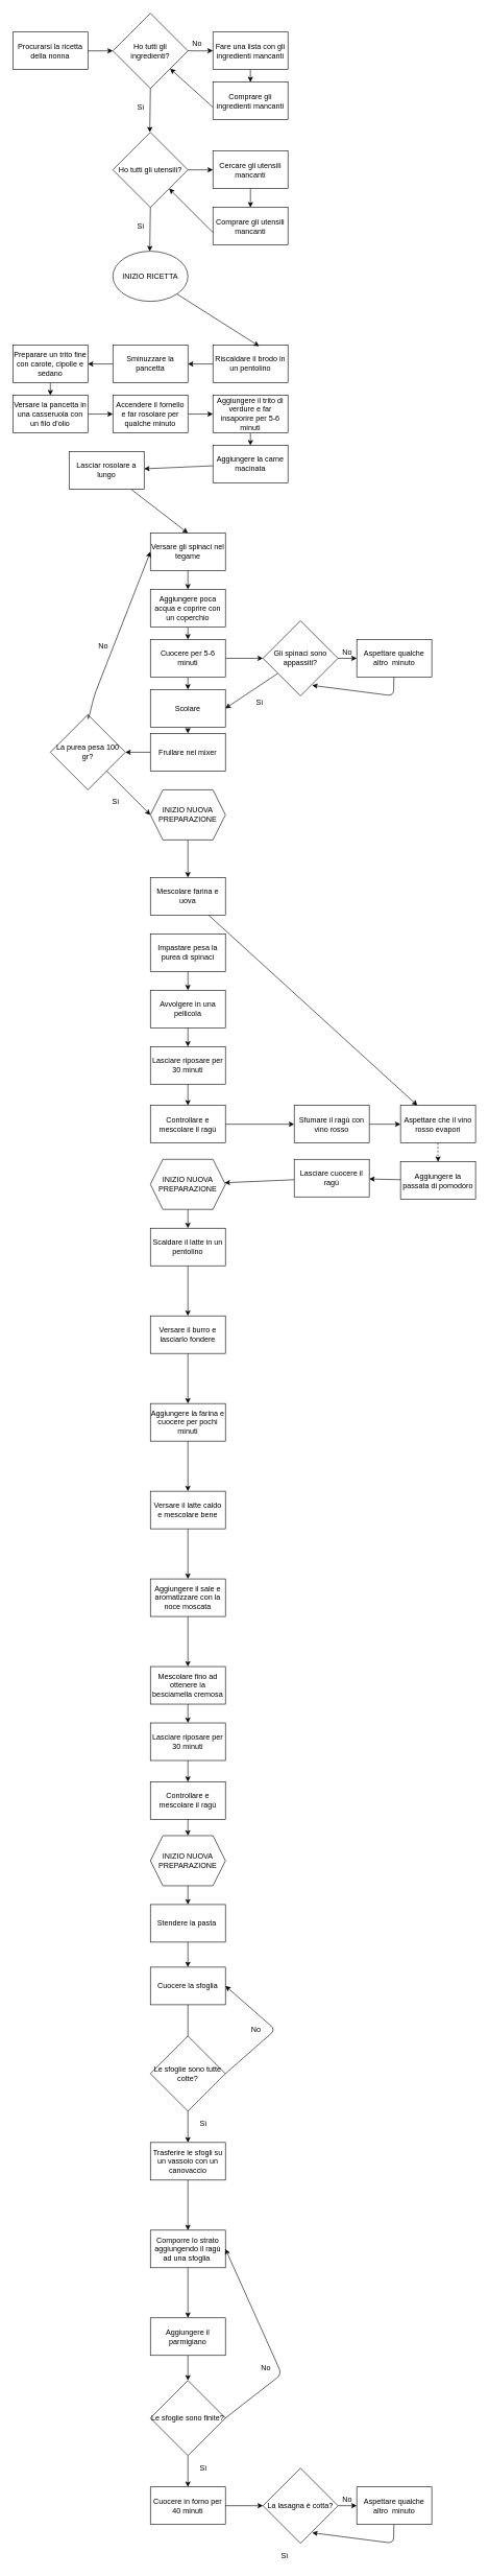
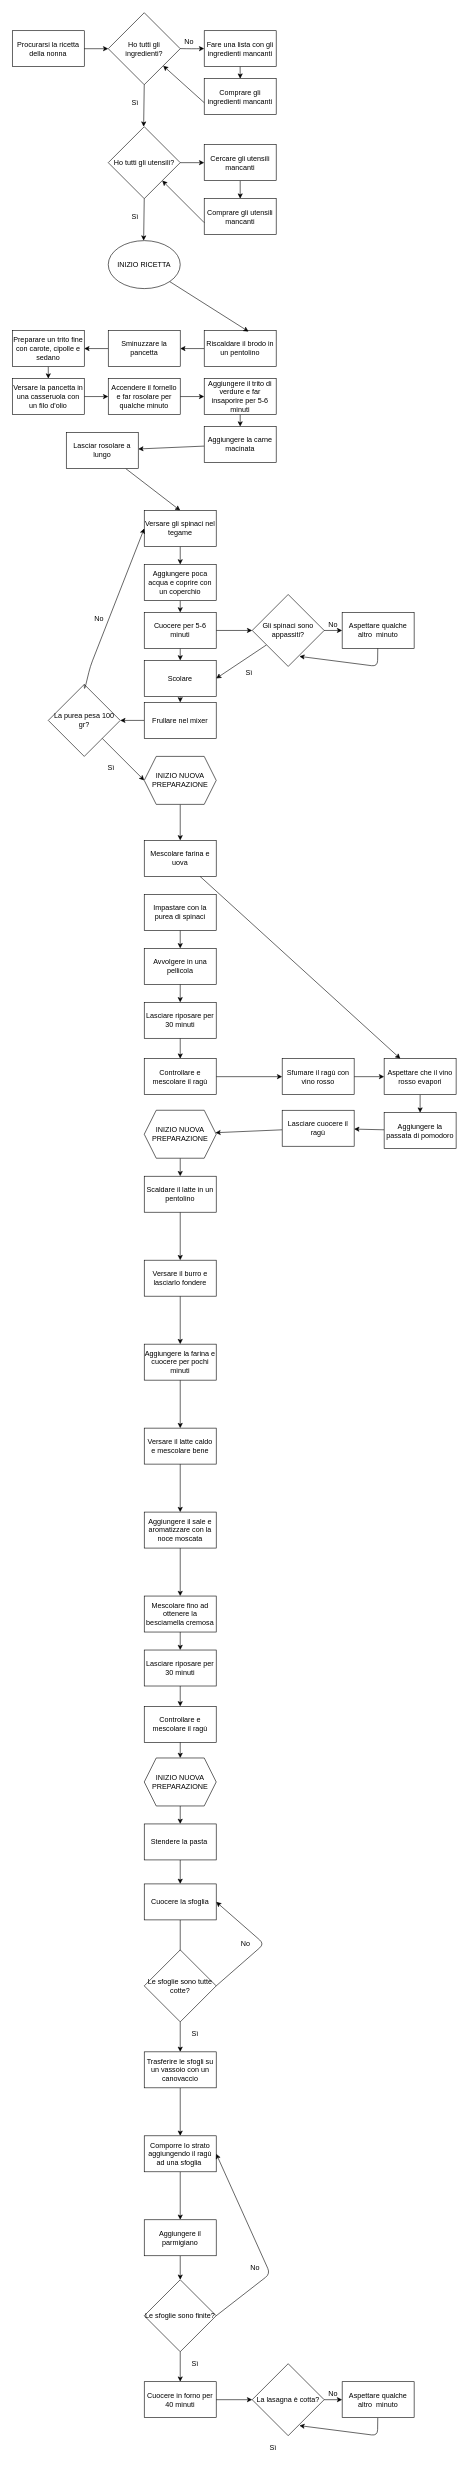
- <mxCell id="63" value="Impastare pesa la purea di spinaci" style="whiteSpace=wrap;html=1;rounded=0;" vertex="1" parent="1"><mxGeometry x="240" y="1490" width="120" height="60" as="geometry" /></mxCell>
+ <mxCell id="63" value="Impastare con la purea di spinaci" style="whiteSpace=wrap;html=1;rounded=0;" vertex="1" parent="1"><mxGeometry x="240" y="1490" width="120" height="60" as="geometry" /></mxCell>
- <mxCell id="129" value="" style="edgeStyle=none;html=1;dashed=1;" edge="1" parent="1" source="130" target="128"><mxGeometry relative="1" as="geometry" /></mxCell>
+ <mxCell id="129" value="" style="edgeStyle=none;html=1;" edge="1" parent="1" source="130" target="128"><mxGeometry relative="1" as="geometry" /></mxCell>
